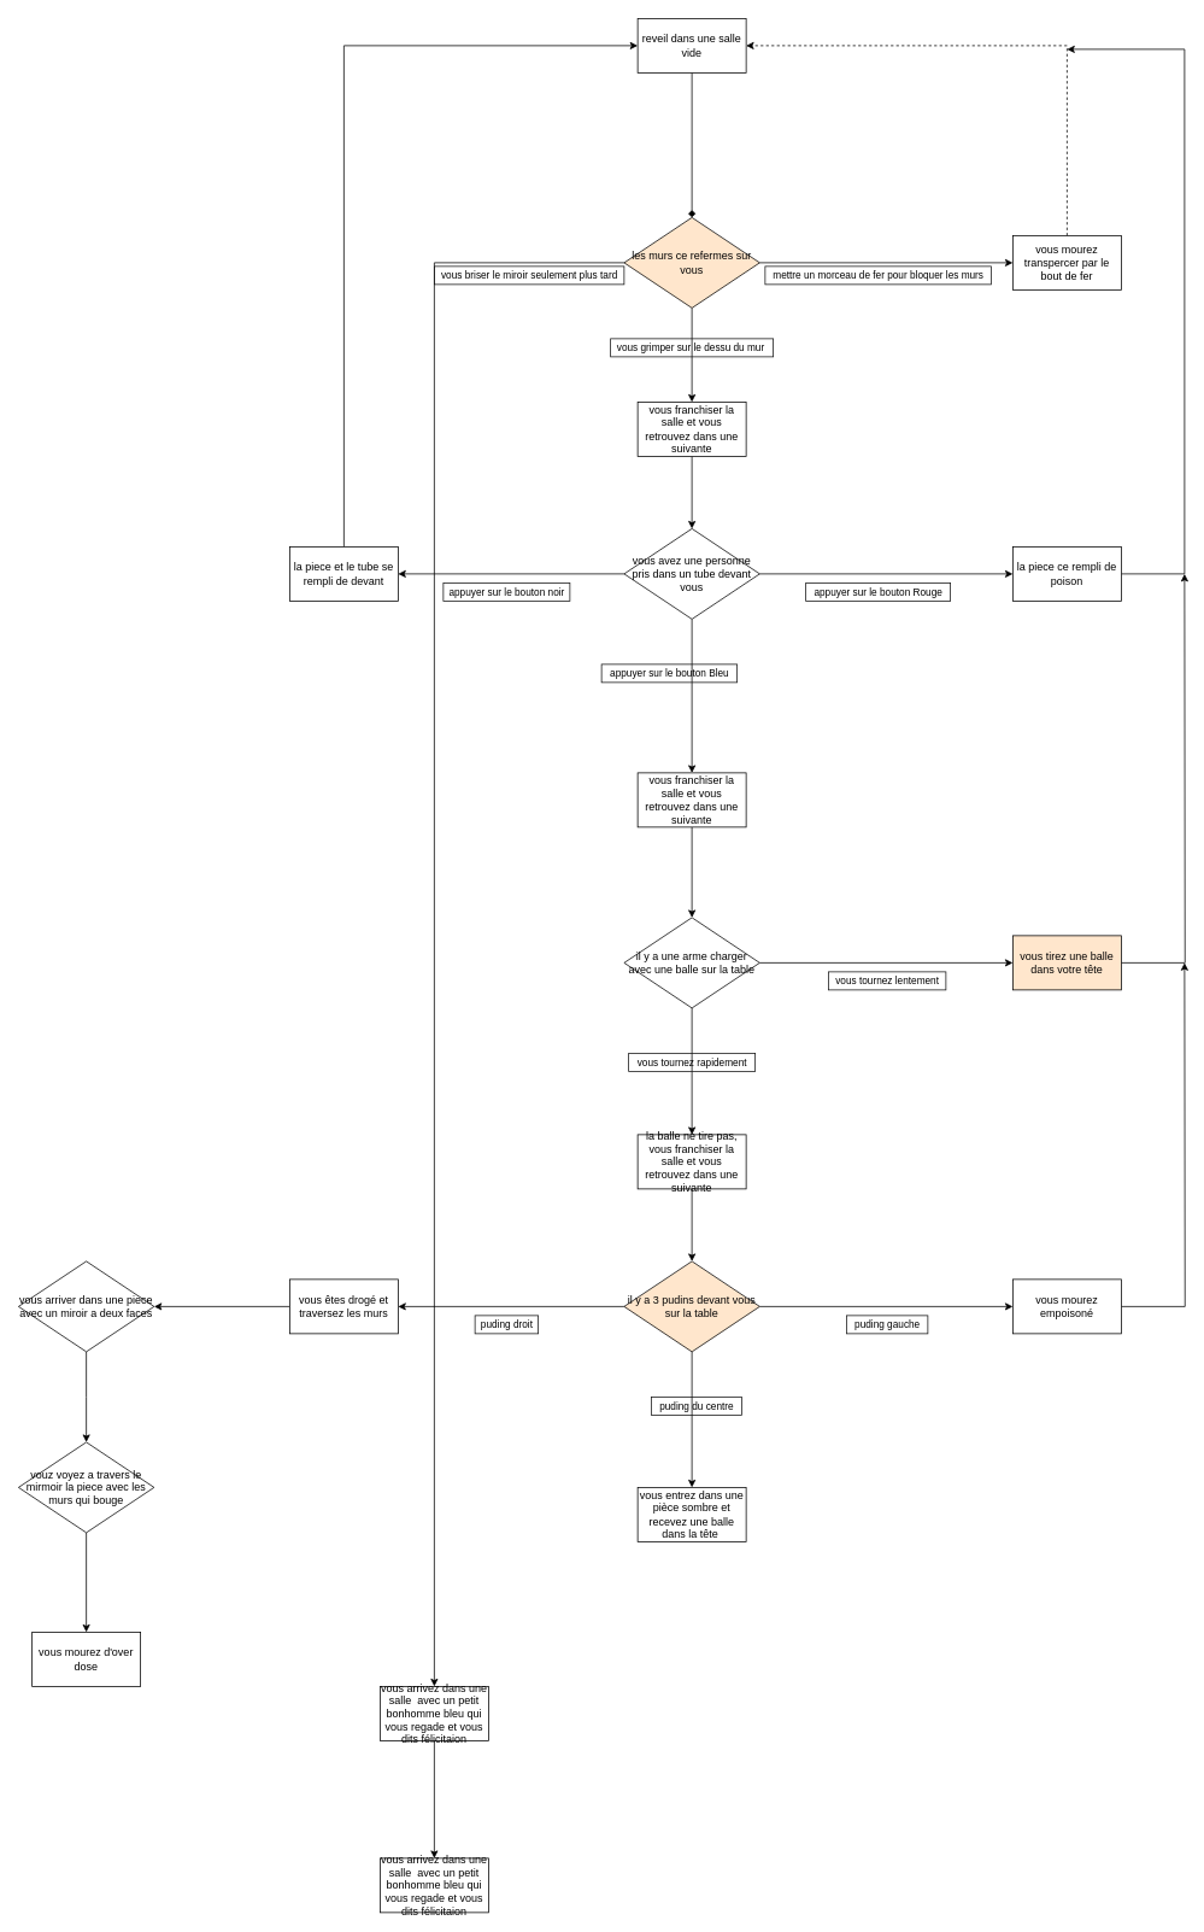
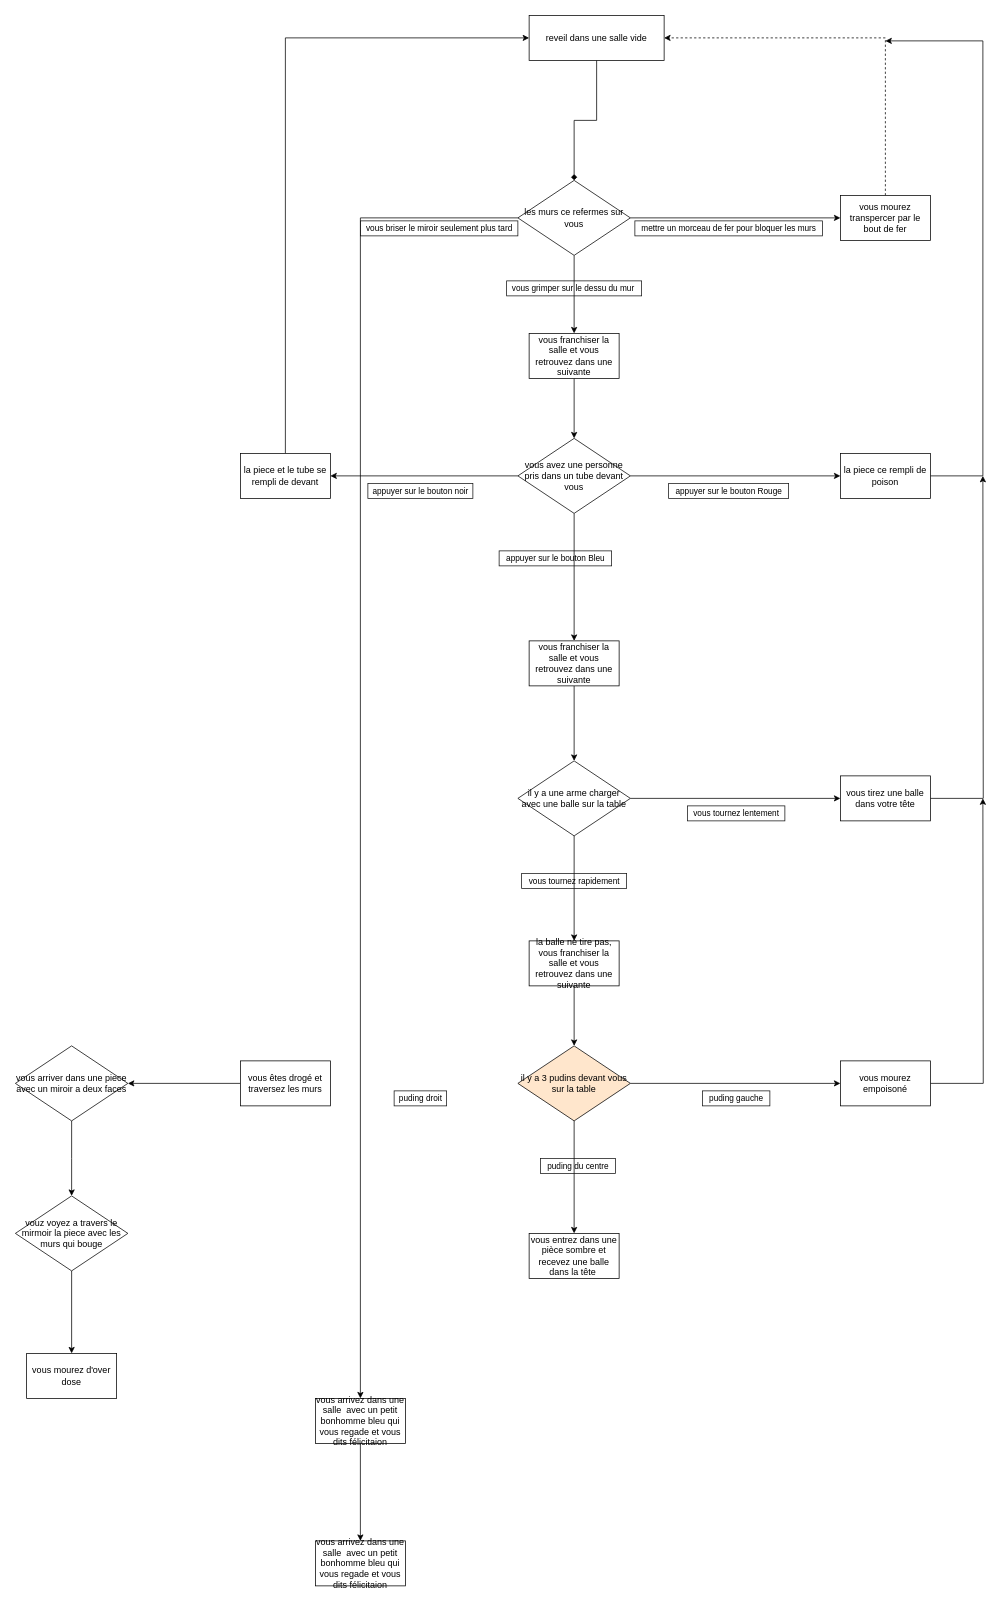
- <mxCell id="3" value="reveil dans une salle vide" style="whiteSpace=wrap;html=1;strokeWidth=1;strokeColor=#000000;" vertex="1" parent="1"><mxGeometry x="705" y="20" width="120" height="60" as="geometry" /></mxCell>
+ <mxCell id="3" value="reveil dans une salle vide" style="whiteSpace=wrap;html=1;strokeWidth=1;strokeColor=#000000;" vertex="1" parent="1"><mxGeometry x="705" y="20" width="180" height="60" as="geometry" /></mxCell>
- <mxCell id="7" value="&lt;span&gt;les murs ce refermes sur vous&lt;/span&gt;" style="rhombus;whiteSpace=wrap;html=1;strokeWidth=1;strokeColor=#000000;fillColor=#ffe6cc;" vertex="1" parent="1"><mxGeometry x="690" y="240" width="150" height="100" as="geometry" /></mxCell>
+ <mxCell id="7" value="&lt;span&gt;les murs ce refermes sur vous&lt;/span&gt;" style="rhombus;whiteSpace=wrap;html=1;strokeWidth=1;strokeColor=#000000;" vertex="1" parent="1"><mxGeometry x="690" y="240" width="150" height="100" as="geometry" /></mxCell>
- <mxCell id="37" value="vous tirez une balle dans votre tête" style="rounded=0;whiteSpace=wrap;html=1;shadow=0;glass=0;strokeWidth=1;strokeColor=#000000;fillColor=#ffe6cc;" vertex="1" parent="1"><mxGeometry x="1120" y="1034" width="120" height="60" as="geometry" /></mxCell>
+ <mxCell id="37" value="vous tirez une balle dans votre tête" style="rounded=0;whiteSpace=wrap;html=1;shadow=0;glass=0;strokeWidth=1;strokeColor=#000000;" vertex="1" parent="1"><mxGeometry x="1120" y="1034" width="120" height="60" as="geometry" /></mxCell>
- <mxCell id="32" style="edgeStyle=orthogonalEdgeStyle;rounded=0;orthogonalLoop=1;jettySize=auto;html=1;exitX=0;exitY=0.5;exitDx=0;exitDy=0;entryX=1;entryY=0.5;entryDx=0;entryDy=0;fillColor=none;" edge="1" parent="1" source="33" target="45"><mxGeometry relative="1" as="geometry" /></mxCell>
